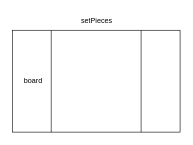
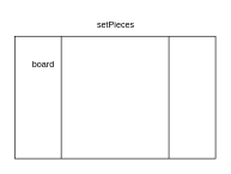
- <mxCell id="3" value="board" style="text;html=1;align=center;verticalAlign=middle;whiteSpace=wrap;rounded=0;" vertex="1" parent="1"><mxGeometry x="25" y="120" width="60" height="30" as="geometry" /></mxCell>
+ <mxCell id="3" value="board" style="text;html=1;align=center;verticalAlign=middle;whiteSpace=wrap;rounded=0;" vertex="1" parent="1"><mxGeometry x="30" y="75" width="60" height="30" as="geometry" /></mxCell>
